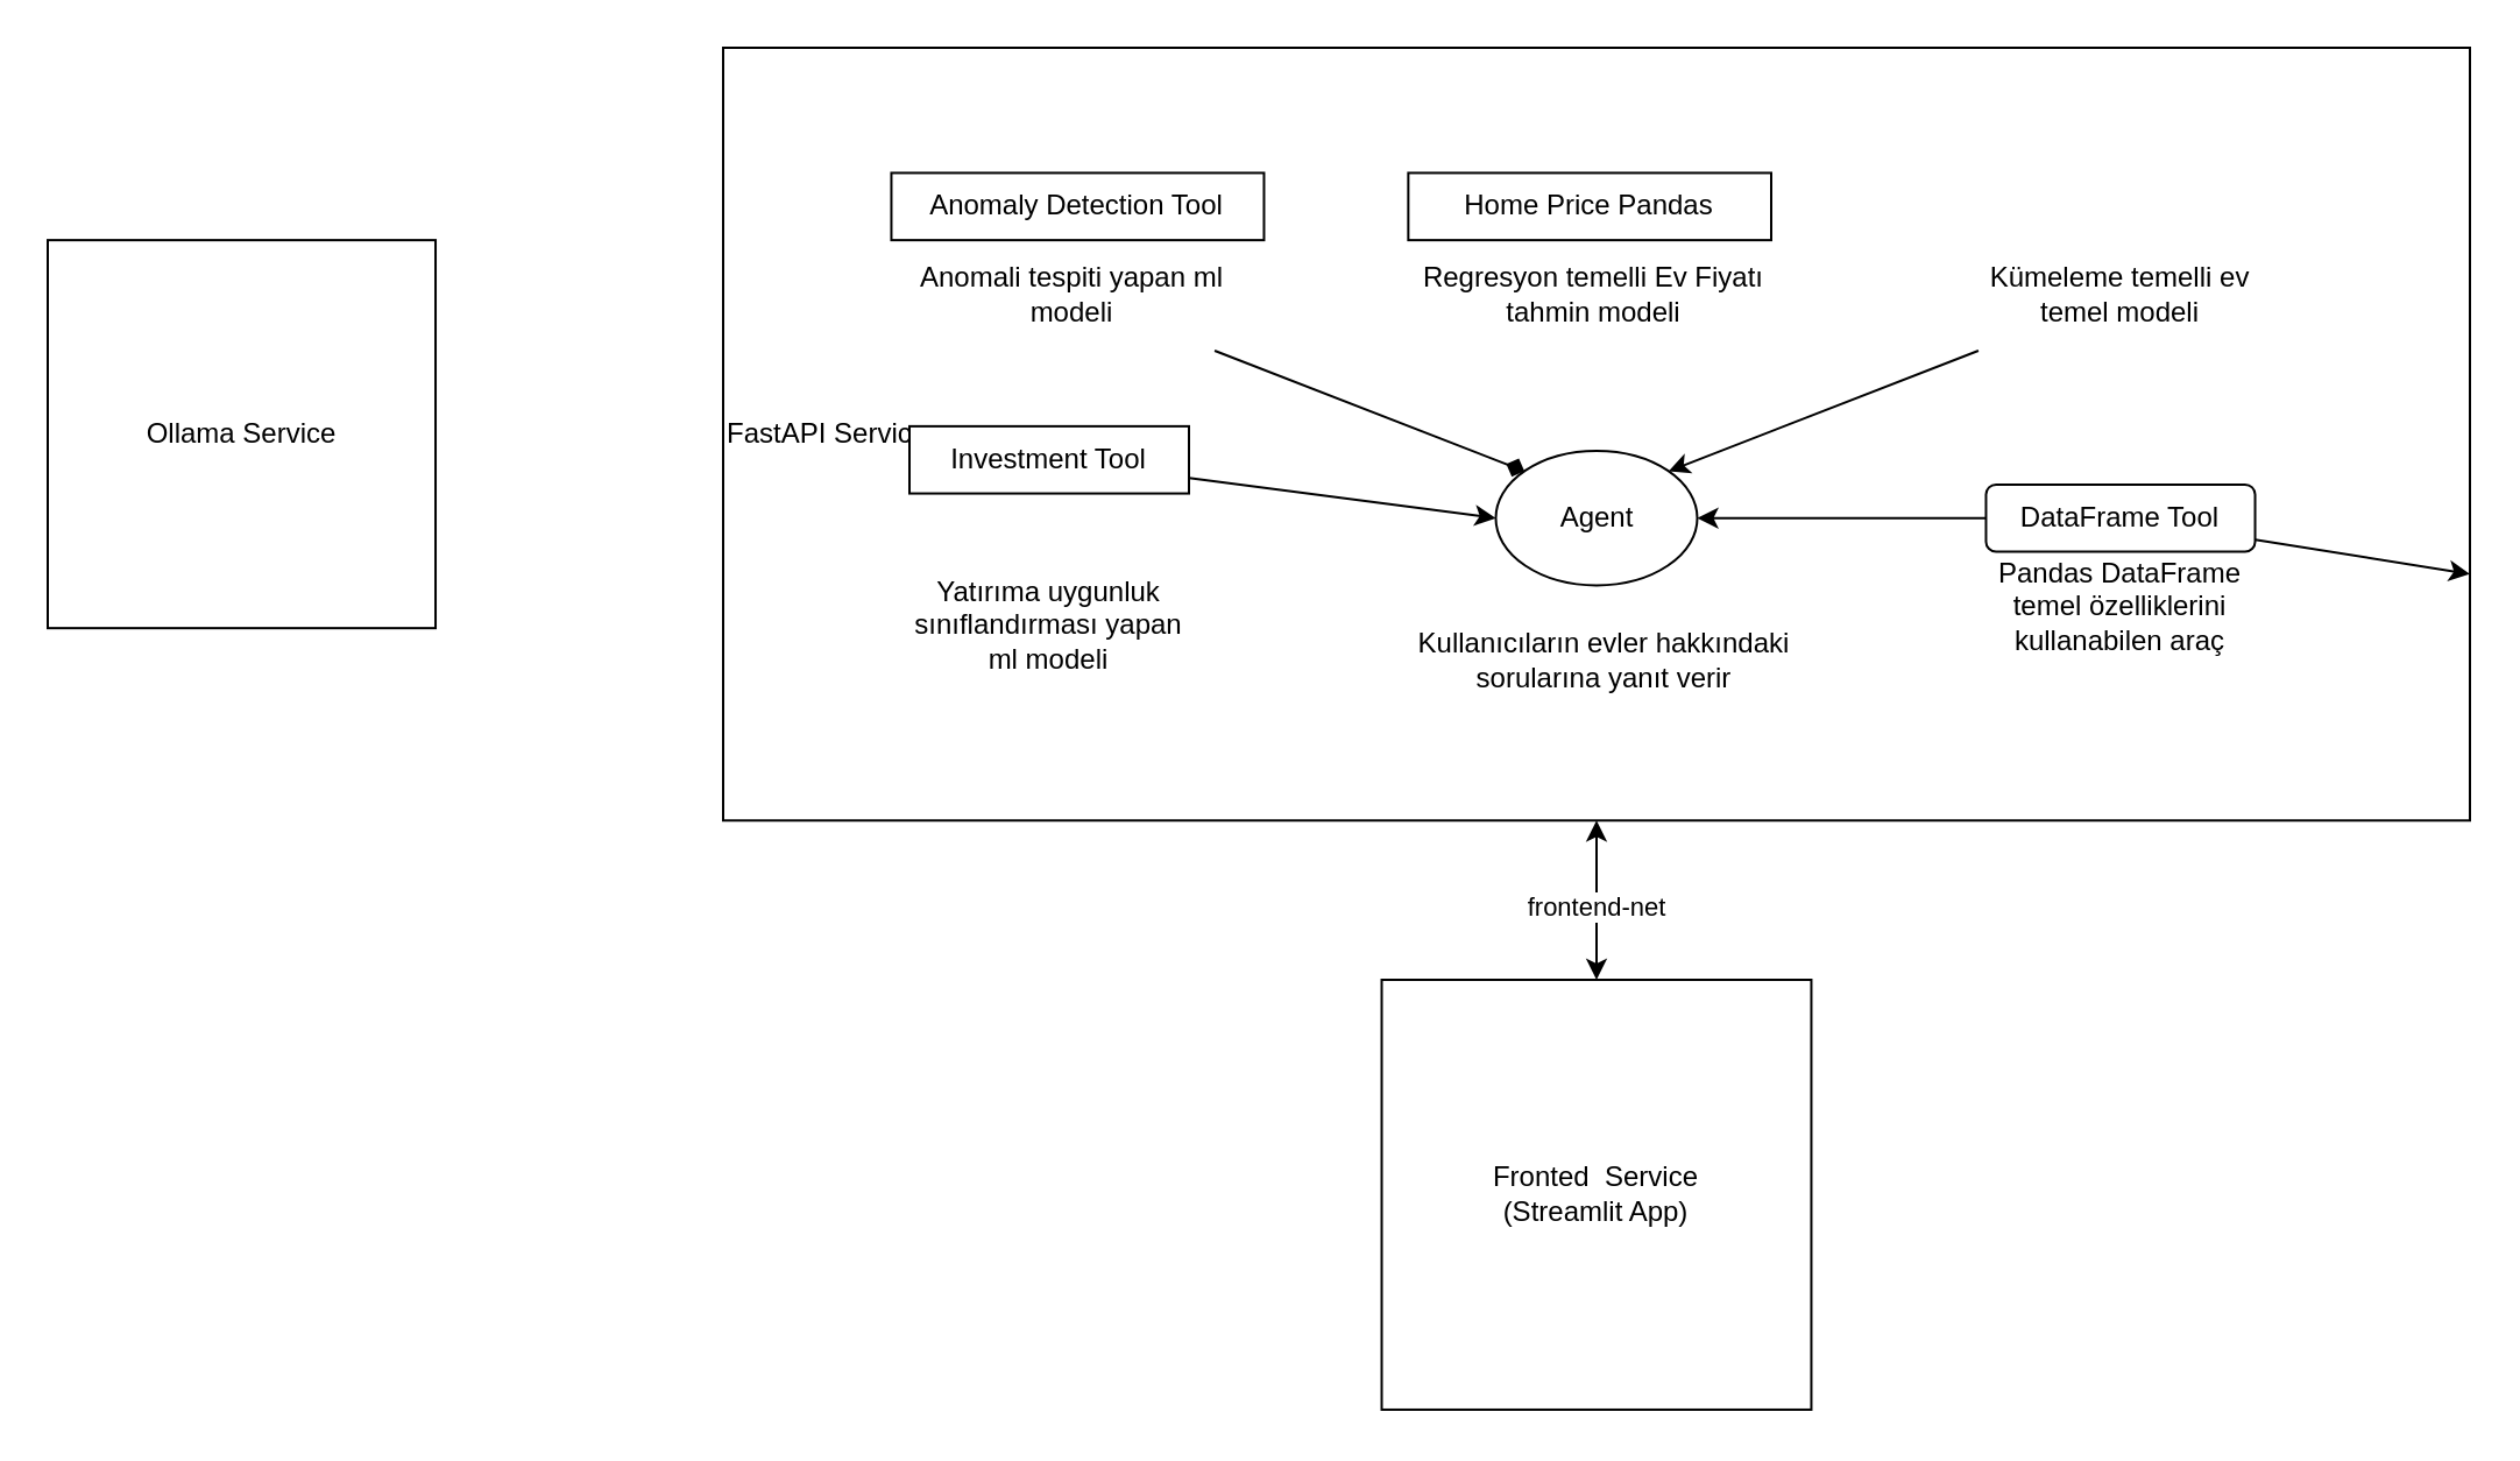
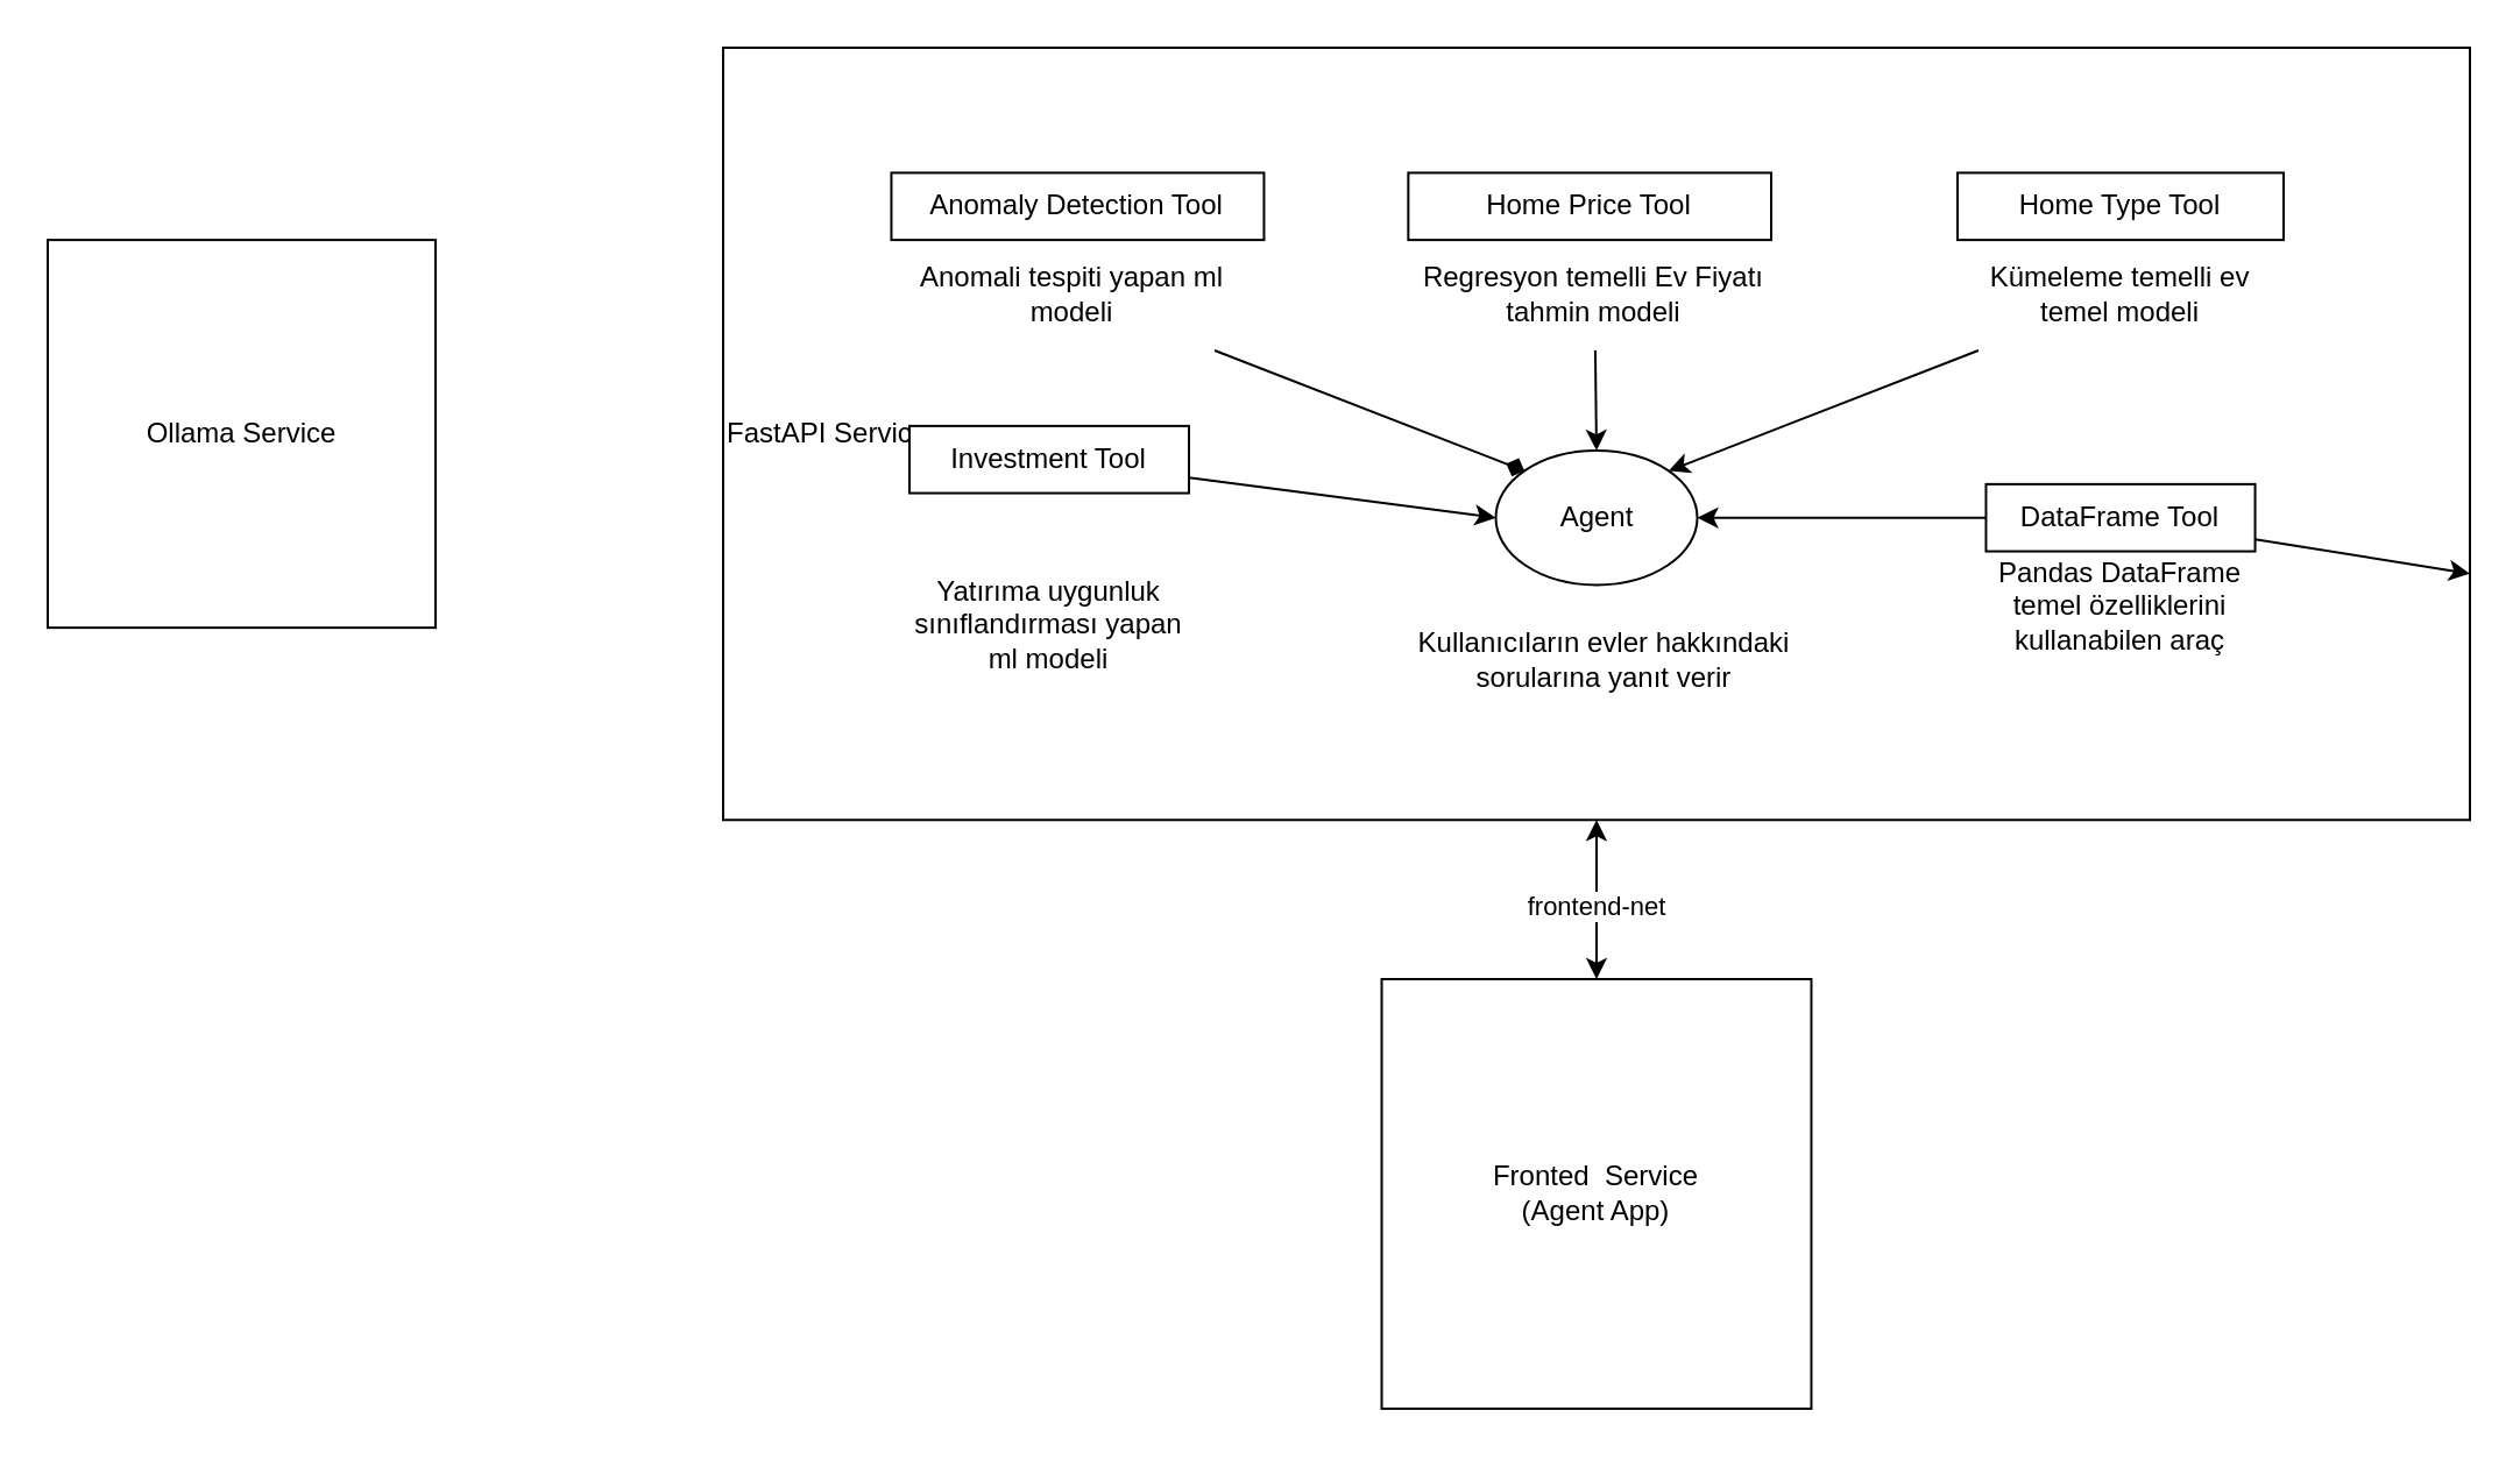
- <mxCell id="13" value="Home Price Pandas" style="rounded=0;whiteSpace=wrap;html=1;" vertex="1" parent="1"><mxGeometry x="604.18" y="73.72" width="155.82" height="28.84" as="geometry" /></mxCell>
+ <mxCell id="13" value="Home Price Tool" style="rounded=0;whiteSpace=wrap;html=1;" vertex="1" parent="1"><mxGeometry x="604.18" y="73.72" width="155.82" height="28.84" as="geometry" /></mxCell>
+ <mxCell id="6" value="Home Type Tool" style="rounded=0;whiteSpace=wrap;html=1;" vertex="1" parent="1"><mxGeometry x="840" y="73.72" width="140" height="28.84" as="geometry" /></mxCell>
+ <mxCell id="20" style="edgeStyle=none;html=1;entryX=0.5;entryY=0;entryDx=0;entryDy=0;" edge="1" parent="1" source="21" target="11"><mxGeometry relative="1" as="geometry" /></mxCell>
- <mxCell id="16" value="DataFrame Tool" style="whiteSpace=wrap;html=1;rounded=1;" vertex="1" parent="1"><mxGeometry x="852.23" y="207.44" width="115.54" height="28.84" as="geometry" /></mxCell>
+ <mxCell id="16" value="DataFrame Tool" style="rounded=0;whiteSpace=wrap;html=1;" vertex="1" parent="1"><mxGeometry x="852.23" y="207.44" width="115.54" height="28.84" as="geometry" /></mxCell>
- <mxCell id="10" value="Fronted&amp;nbsp; Service&lt;div&gt;(Streamlit App)&lt;/div&gt;" style="whiteSpace=wrap;html=1;aspect=fixed;" vertex="1" parent="1"><mxGeometry x="592.76" y="420" width="184.47" height="184.47" as="geometry" /></mxCell>
+ <mxCell id="10" value="Fronted&amp;nbsp; Service&lt;div&gt;(Agent App)&lt;/div&gt;" style="whiteSpace=wrap;html=1;aspect=fixed;" vertex="1" parent="1"><mxGeometry x="592.76" y="420" width="184.47" height="184.47" as="geometry" /></mxCell>
